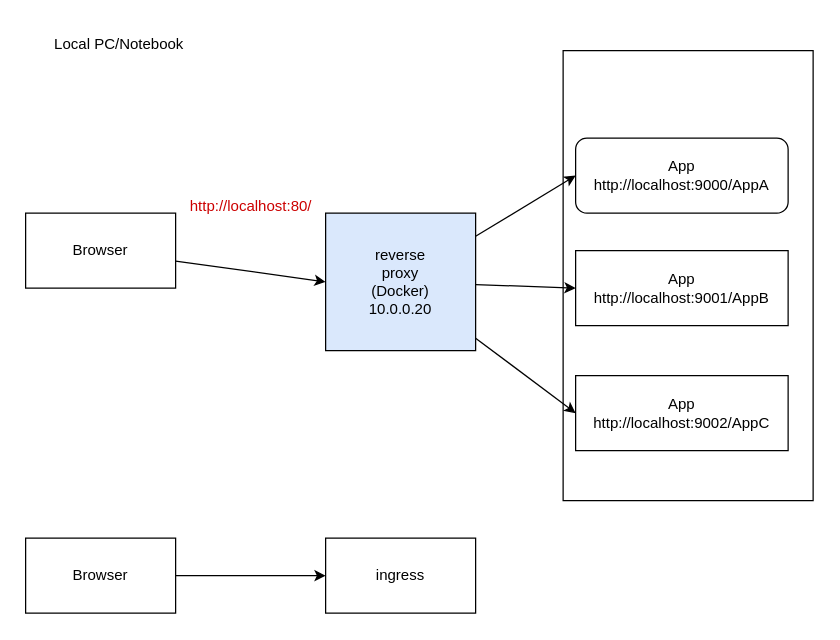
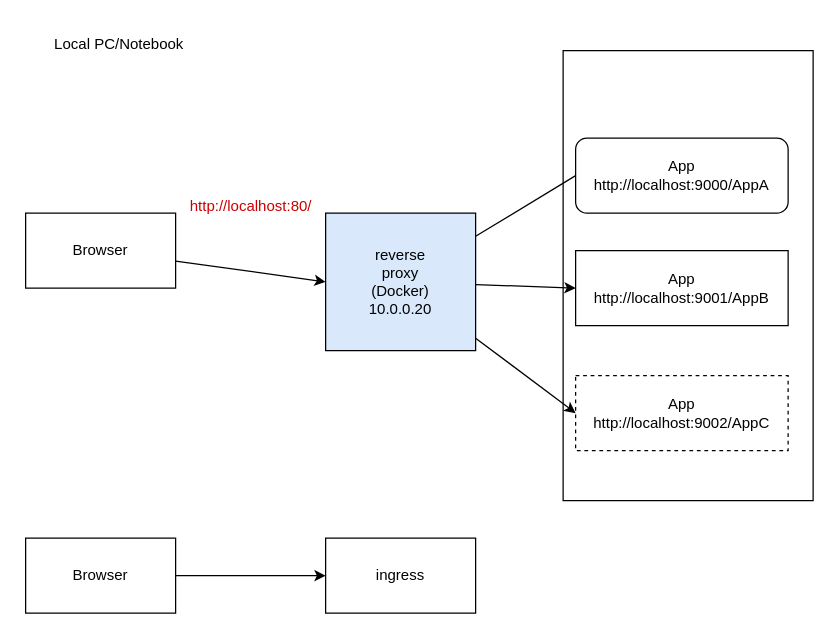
- <mxCell id="8" style="edgeStyle=none;html=1;entryX=0;entryY=0.5;entryDx=0;entryDy=0;" edge="1" parent="1" source="11" target="5"><mxGeometry relative="1" as="geometry" /></mxCell>
+ <mxCell id="8" style="edgeStyle=none;html=1;entryX=0;entryY=0.5;entryDx=0;entryDy=0;endArrow=none;" edge="1" parent="1" source="11" target="5"><mxGeometry relative="1" as="geometry" /></mxCell>
- <mxCell id="7" value="App&lt;br&gt;http://localhost:9002/AppC" style="rounded=0;whiteSpace=wrap;html=1;" vertex="1" parent="1"><mxGeometry x="460" y="300" width="170" height="60" as="geometry" /></mxCell>
+ <mxCell id="7" value="App&lt;br&gt;http://localhost:9002/AppC" style="rounded=0;whiteSpace=wrap;html=1;dashed=1;" vertex="1" parent="1"><mxGeometry x="460" y="300" width="170" height="60" as="geometry" /></mxCell>
